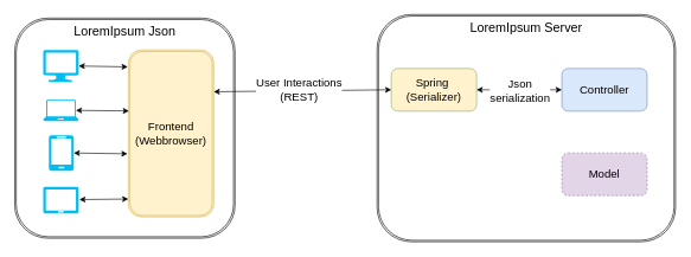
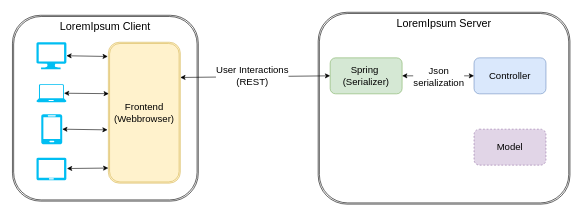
- <mxCell id="2" value="LoremIpsum Json" style="shape=ext;double=1;rounded=1;whiteSpace=wrap;html=1;verticalAlign=top;fontSize=18;" vertex="1" parent="1"><mxGeometry x="20" y="25" width="310" height="310" as="geometry" /></mxCell>
+ <mxCell id="2" value="LoremIpsum Client" style="shape=ext;double=1;rounded=1;whiteSpace=wrap;html=1;verticalAlign=top;fontSize=18;" vertex="1" parent="1"><mxGeometry x="20" y="25" width="310" height="310" as="geometry" /></mxCell>
- <mxCell id="16" value="Spring&amp;nbsp;&lt;br&gt;(Serializer)" style="rounded=1;whiteSpace=wrap;html=1;fontSize=16;fillColor=#fff2cc;strokeColor=#82b366;" vertex="1" parent="1"><mxGeometry x="550" y="96" width="120" height="60" as="geometry" /></mxCell>
+ <mxCell id="16" value="Spring&amp;nbsp;&lt;br&gt;(Serializer)" style="rounded=1;whiteSpace=wrap;html=1;fontSize=16;fillColor=#d5e8d4;strokeColor=#82b366;" vertex="1" parent="1"><mxGeometry x="550" y="96" width="120" height="60" as="geometry" /></mxCell>
